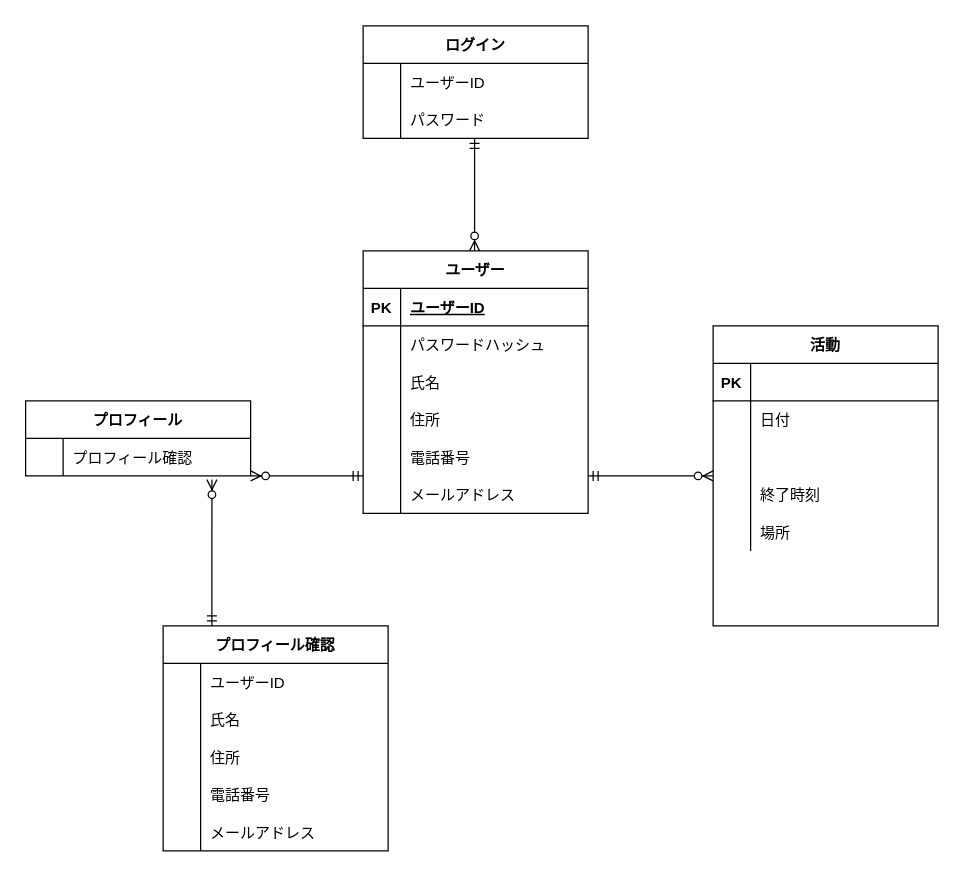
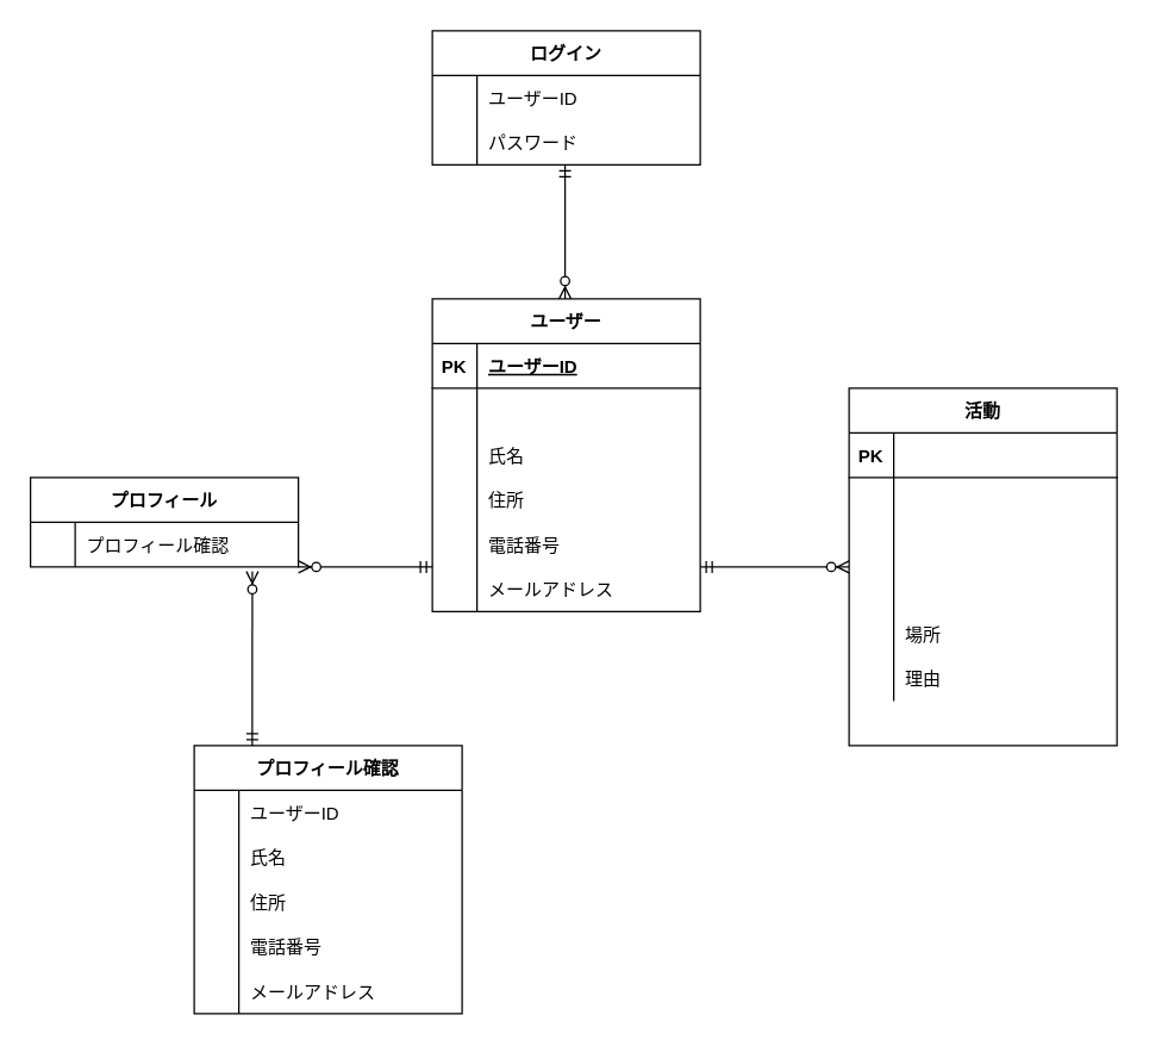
- <mxCell id="8" value="パスワードハッシュ" style="shape=partialRectangle;connectable=0;fillColor=none;top=0;left=0;bottom=0;right=0;align=left;spacingLeft=6;overflow=hidden;" parent="6" vertex="1"><mxGeometry x="30" width="150" height="30" as="geometry" /></mxCell>
- <mxCell id="40" value="日付" style="shape=partialRectangle;connectable=0;fillColor=none;top=0;left=0;bottom=0;right=0;align=left;spacingLeft=6;overflow=hidden;" parent="38" vertex="1"><mxGeometry x="30" width="150" height="30" as="geometry" /></mxCell>
- <mxCell id="45" value="終了時刻" style="shape=partialRectangle;connectable=0;fillColor=none;top=0;left=0;bottom=0;right=0;align=left;spacingLeft=6;overflow=hidden;" parent="43" vertex="1"><mxGeometry x="30" width="150" height="30" as="geometry" /></mxCell>
+ <mxCell id="51" value="理由" style="shape=partialRectangle;connectable=0;fillColor=none;top=0;left=0;bottom=0;right=0;align=left;spacingLeft=6;fontStyle=0;overflow=hidden;" parent="49" vertex="1"><mxGeometry x="30" width="150" height="30" as="geometry" /></mxCell>
